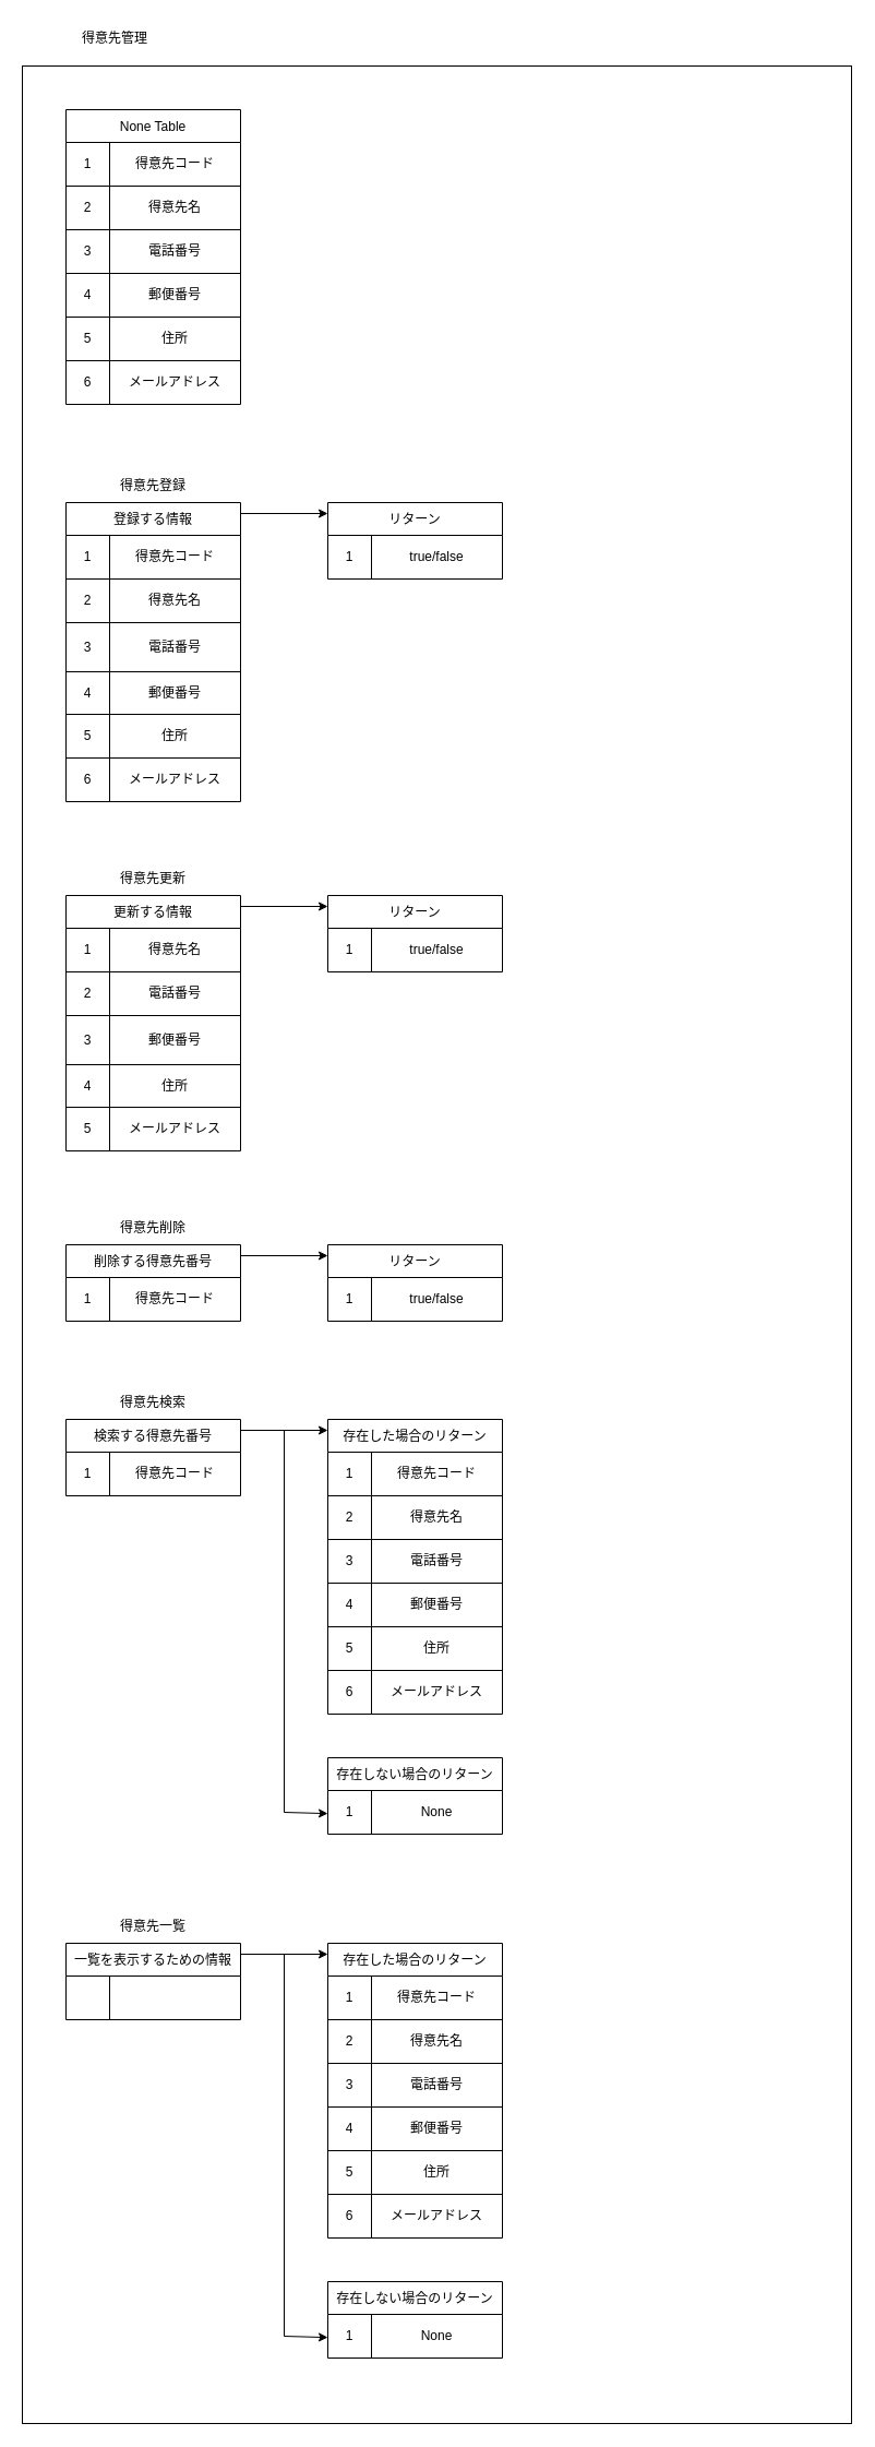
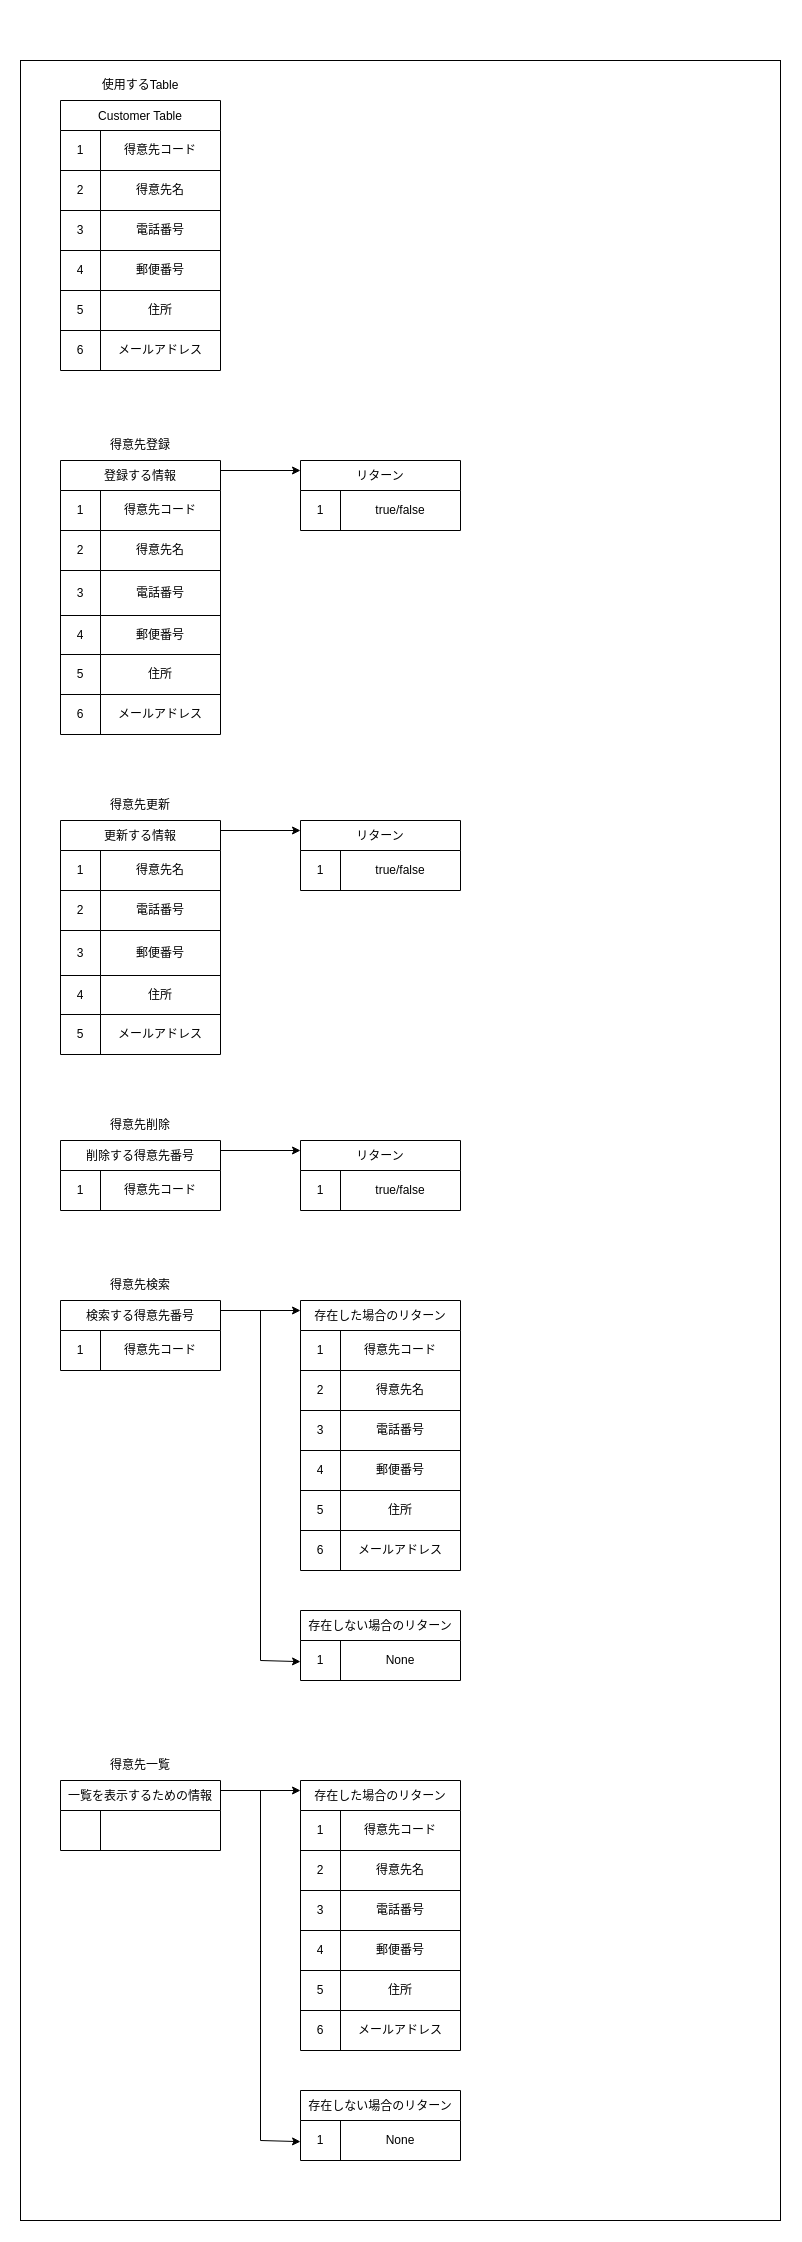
- <mxCell id="3" value="得意先管理" style="text;strokeColor=none;align=center;fillColor=none;html=1;verticalAlign=middle;whiteSpace=wrap;rounded=0;" vertex="1" parent="1"><mxGeometry x="60" y="20" width="90" height="30" as="geometry" /></mxCell>
+ <mxCell id="4" value="使用するTable" style="text;strokeColor=none;align=center;fillColor=none;html=1;verticalAlign=middle;whiteSpace=wrap;rounded=0;" vertex="1" parent="1"><mxGeometry x="60" y="70" width="160" height="30" as="geometry" /></mxCell>
- <mxCell id="5" value="None Table" style="shape=table;startSize=30;container=1;collapsible=0;childLayout=tableLayout;" vertex="1" parent="1"><mxGeometry x="60" y="100" width="160" height="270" as="geometry" /></mxCell>
+ <mxCell id="5" value="Customer Table" style="shape=table;startSize=30;container=1;collapsible=0;childLayout=tableLayout;" vertex="1" parent="1"><mxGeometry x="60" y="100" width="160" height="270" as="geometry" /></mxCell>
